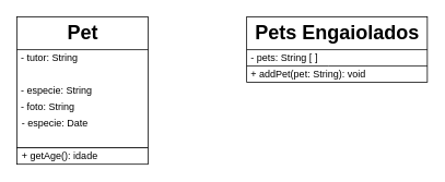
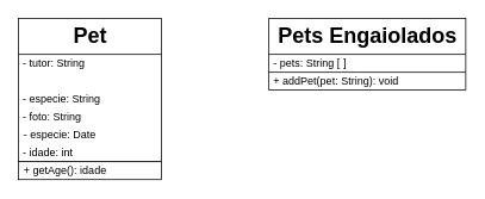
+ <mxCell id="15" value="&amp;nbsp;- idade: int" style="text;html=1;strokeColor=none;fillColor=none;align=left;verticalAlign=middle;whiteSpace=wrap;rounded=0;" vertex="1" parent="7"><mxGeometry y="140" width="160" height="20" as="geometry" /></mxCell>
